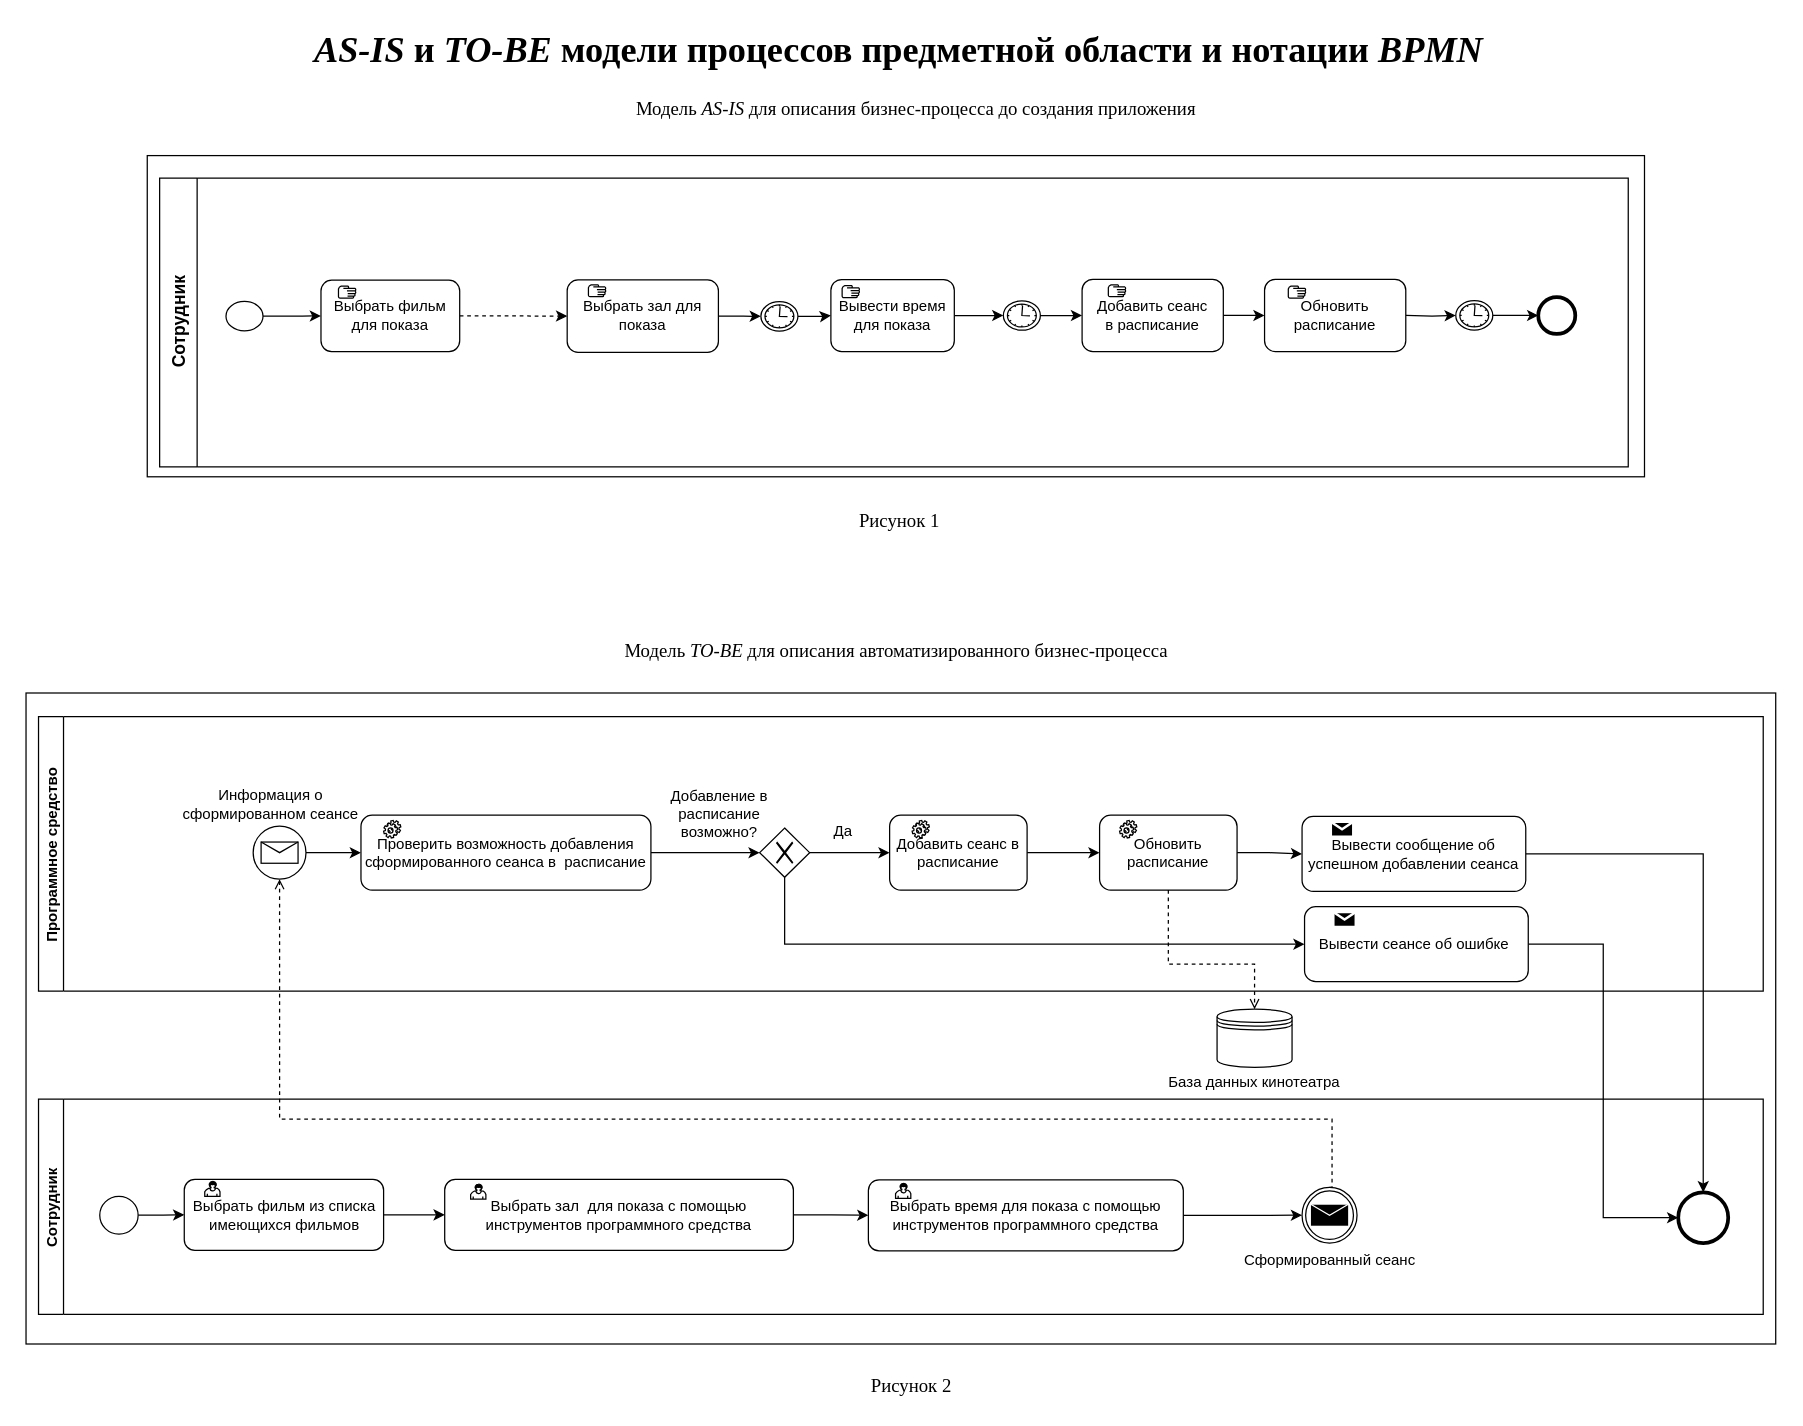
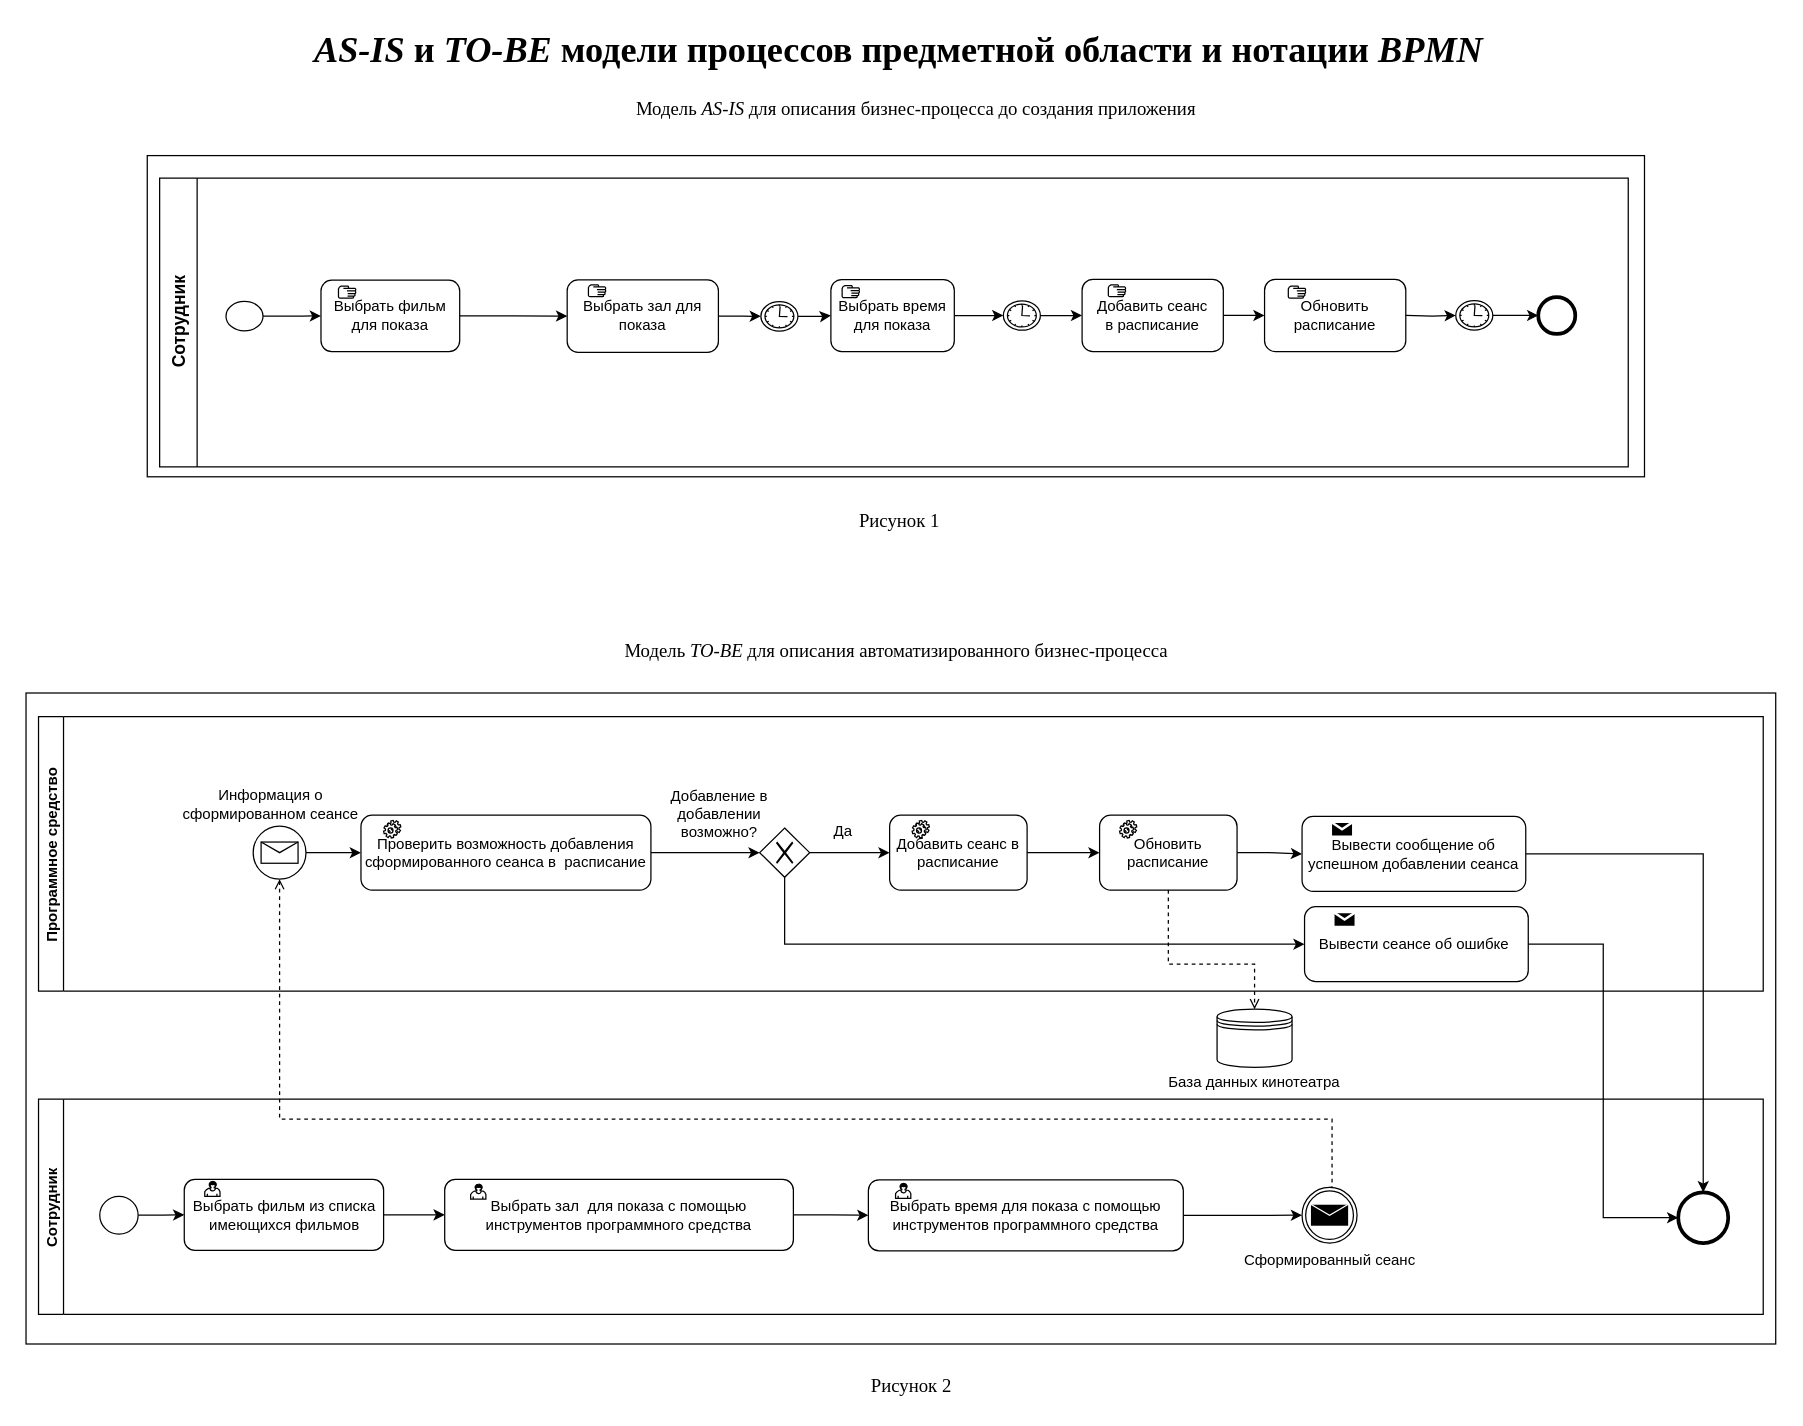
- <mxCell id="11" style="edgeStyle=orthogonalEdgeStyle;rounded=0;orthogonalLoop=1;jettySize=auto;html=1;endArrow=classic;endFill=1;entryX=0;entryY=0.5;entryDx=0;entryDy=0;dashed=1;" parent="2" source="12" target="14" edge="1"><mxGeometry relative="1" as="geometry"><mxPoint x="210" y="136.477" as="targetPoint" /></mxGeometry></mxCell>
+ <mxCell id="11" style="edgeStyle=orthogonalEdgeStyle;rounded=0;orthogonalLoop=1;jettySize=auto;html=1;endArrow=classic;endFill=1;entryX=0;entryY=0.5;entryDx=0;entryDy=0;" parent="2" source="12" target="14" edge="1"><mxGeometry relative="1" as="geometry"><mxPoint x="210" y="136.477" as="targetPoint" /></mxGeometry></mxCell>
- <mxCell id="10" value="Вывести время для показа" style="shape=ext;rounded=1;html=1;whiteSpace=wrap;align=center;" parent="2" vertex="1"><mxGeometry x="462" y="107.15" width="98.76" height="57.61" as="geometry" /></mxCell>
+ <mxCell id="10" value="Выбрать время для показа" style="shape=ext;rounded=1;html=1;whiteSpace=wrap;align=center;" parent="2" vertex="1"><mxGeometry x="462" y="107.15" width="98.76" height="57.61" as="geometry" /></mxCell>
- <mxCell id="58" value="Добавление в расписание возможно?" style="text;html=1;strokeColor=none;fillColor=none;align=center;verticalAlign=middle;whiteSpace=wrap;rounded=0;" parent="29" vertex="1"><mxGeometry x="490.998" y="100.738" width="128.39" height="15.478" as="geometry" /></mxCell>
+ <mxCell id="58" value="Добавление в добавлении возможно?" style="text;html=1;strokeColor=none;fillColor=none;align=center;verticalAlign=middle;whiteSpace=wrap;rounded=0;" parent="29" vertex="1"><mxGeometry x="490.998" y="100.738" width="128.39" height="15.478" as="geometry" /></mxCell>
